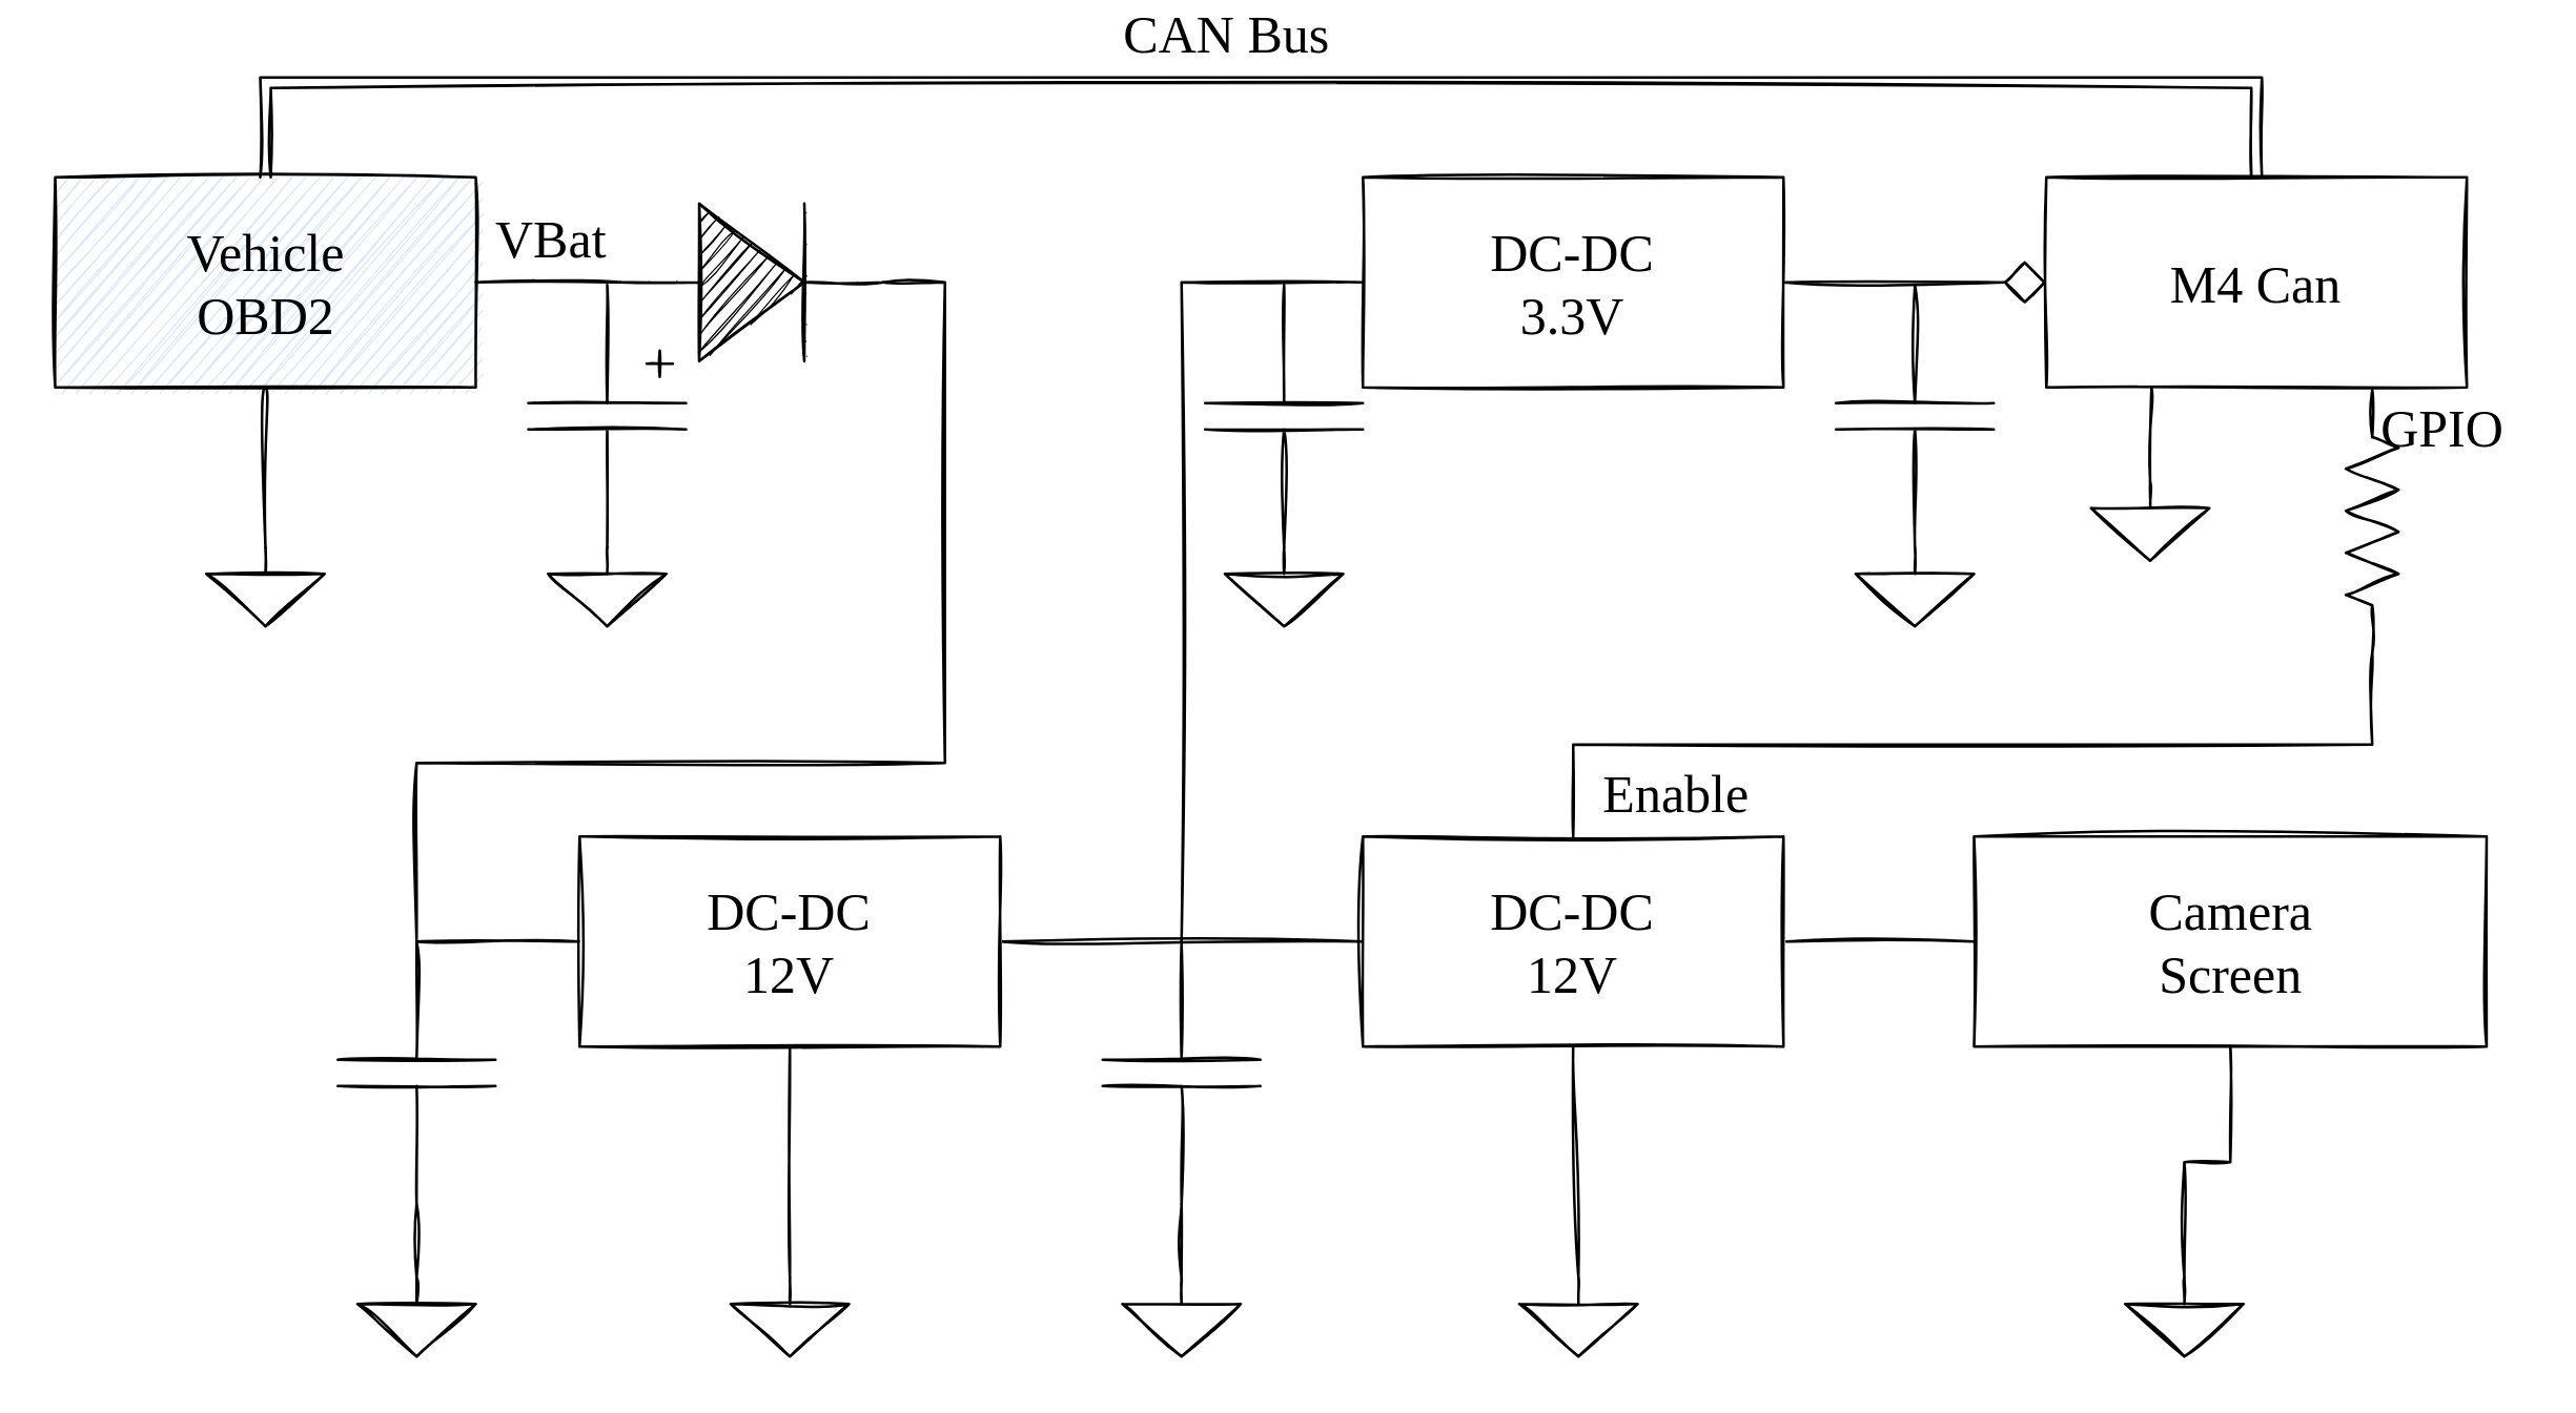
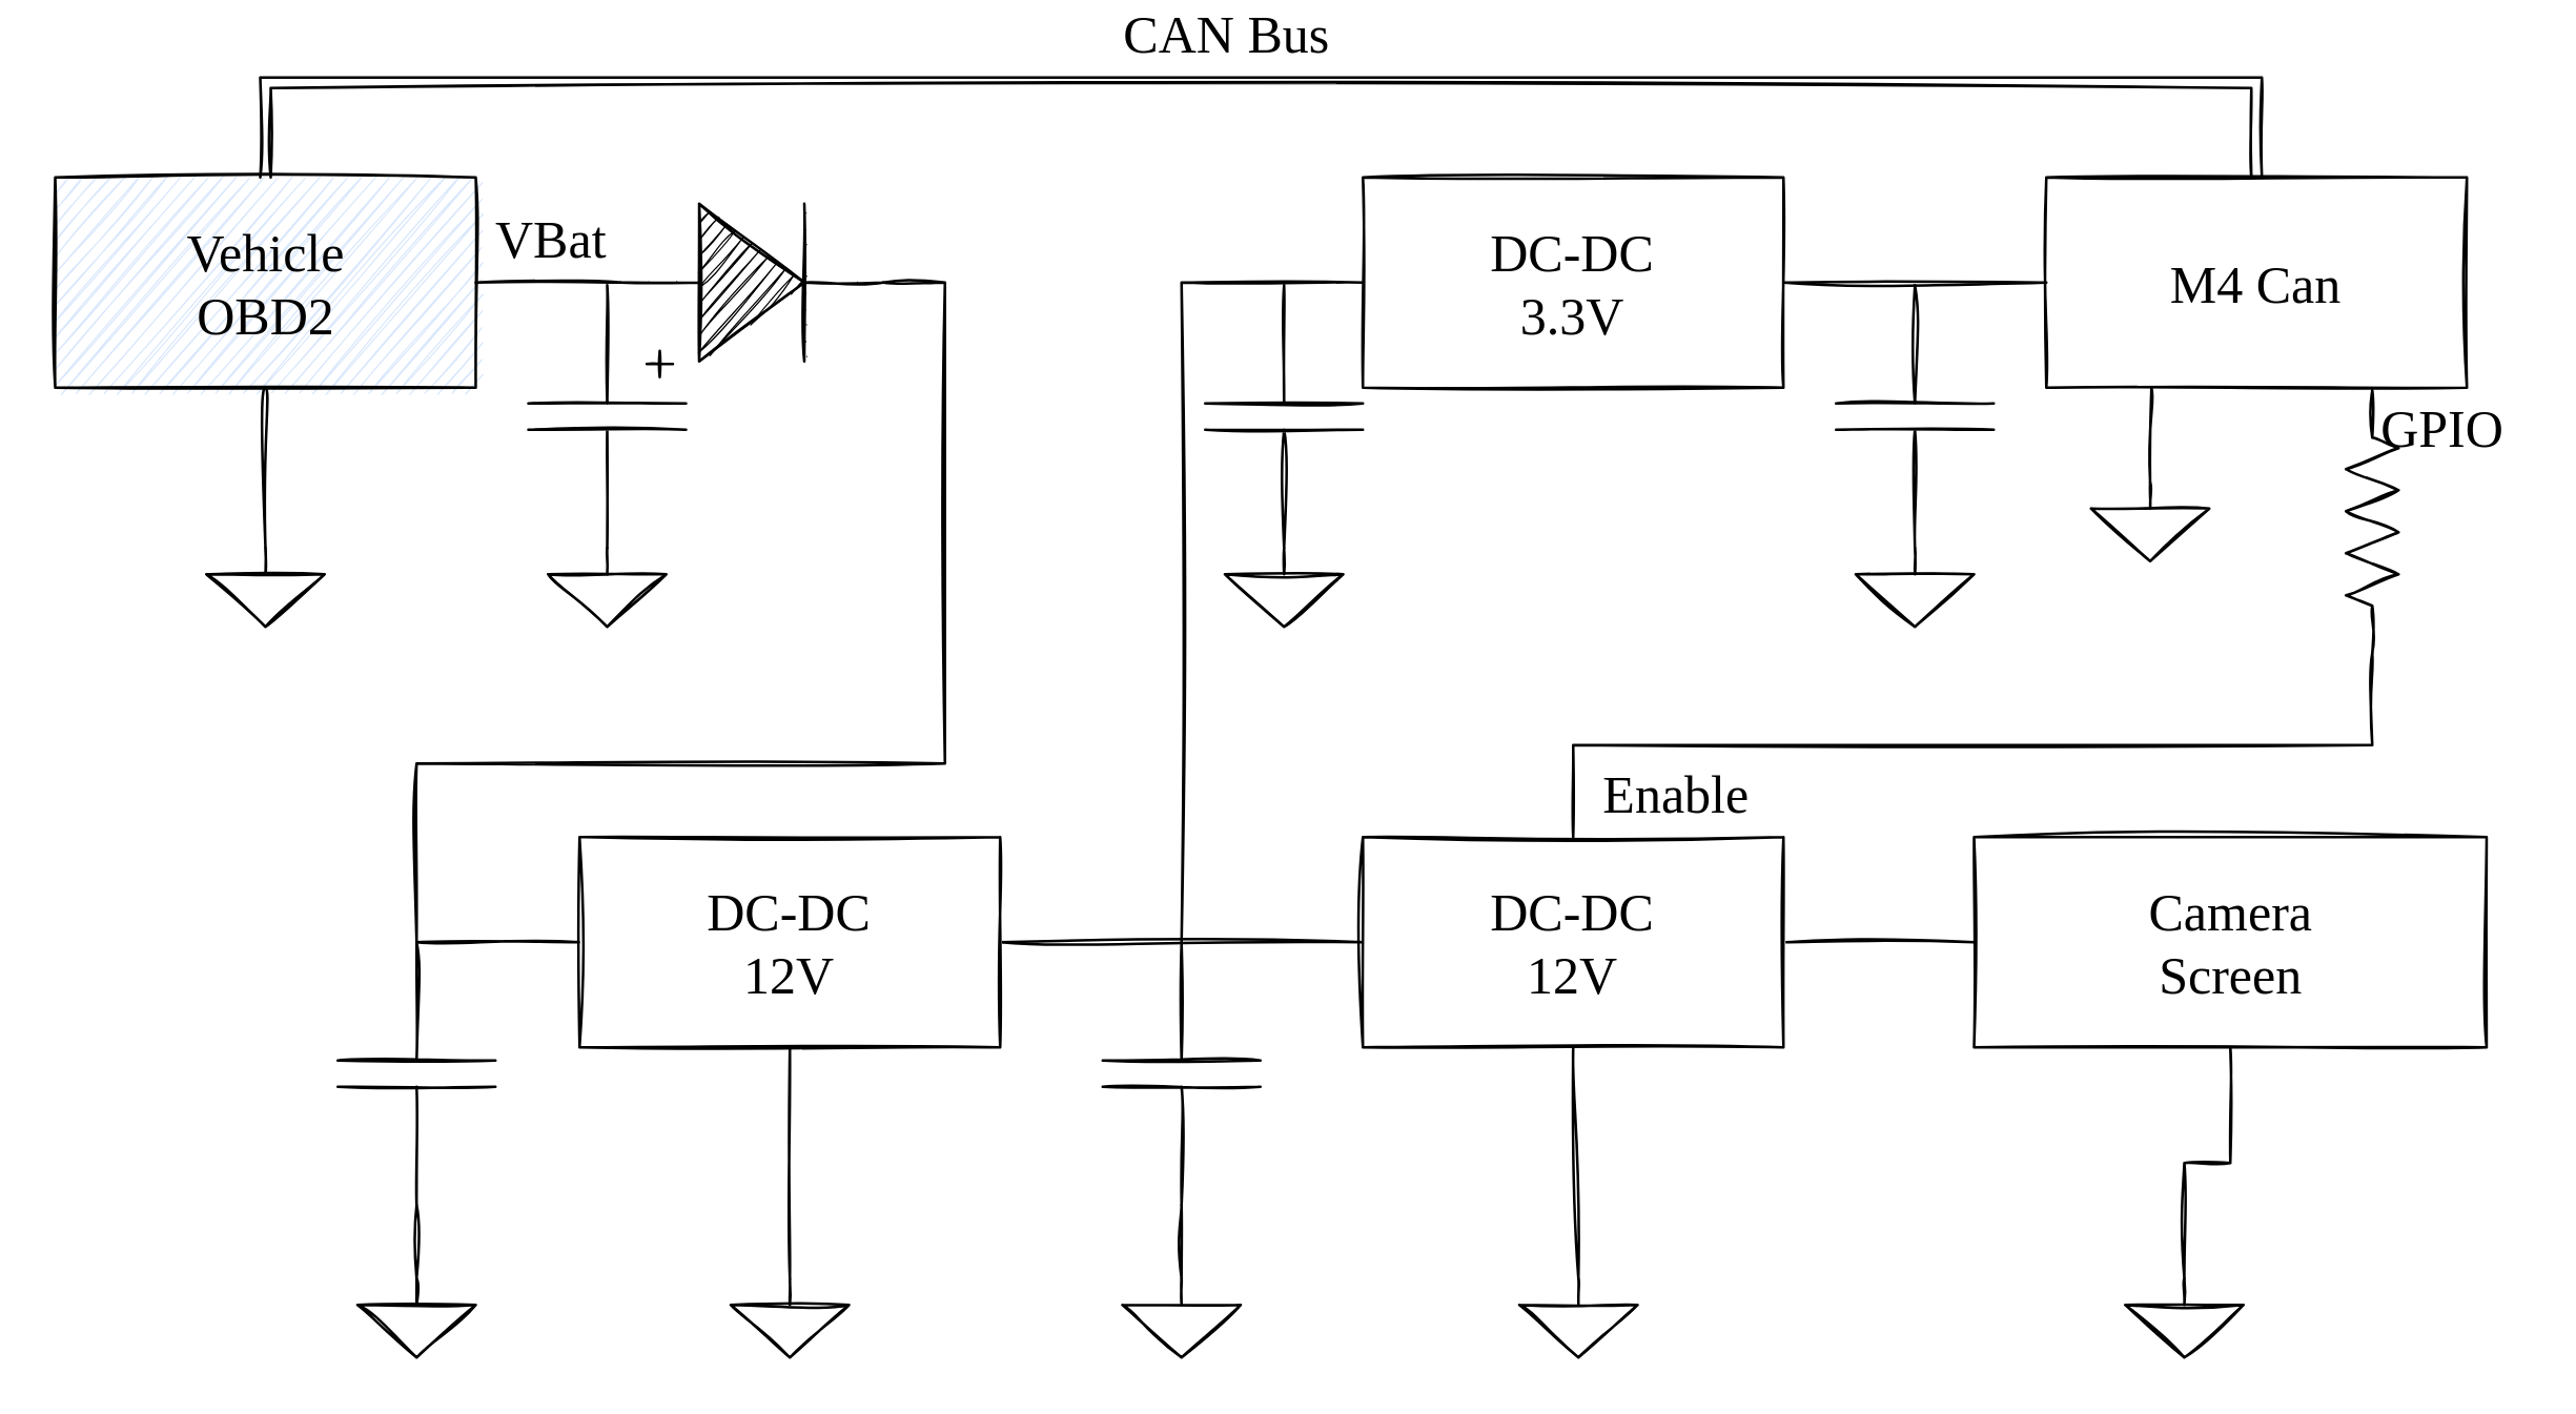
- <mxCell id="29" style="edgeStyle=orthogonalEdgeStyle;rounded=0;sketch=1;hachureGap=4;orthogonalLoop=1;jettySize=auto;html=1;exitX=1;exitY=0.5;exitDx=0;exitDy=0;entryX=0;entryY=0.5;entryDx=0;entryDy=0;fontFamily=Architects Daughter;fontSource=https%3A%2F%2Ffonts.googleapis.com%2Fcss%3Ffamily%3DArchitects%2BDaughter;fontSize=16;endArrow=diamond;endFill=0;startSize=14;endSize=14;sourcePerimeterSpacing=8;targetPerimeterSpacing=8;strokeColor=default;" edge="1" parent="1" source="30" target="5"><mxGeometry relative="1" as="geometry" /></mxCell>
+ <mxCell id="29" style="edgeStyle=orthogonalEdgeStyle;rounded=0;sketch=1;hachureGap=4;orthogonalLoop=1;jettySize=auto;html=1;exitX=1;exitY=0.5;exitDx=0;exitDy=0;entryX=0;entryY=0.5;entryDx=0;entryDy=0;fontFamily=Architects Daughter;fontSource=https%3A%2F%2Ffonts.googleapis.com%2Fcss%3Ffamily%3DArchitects%2BDaughter;fontSize=16;endArrow=none;endFill=0;startSize=14;endSize=14;sourcePerimeterSpacing=8;targetPerimeterSpacing=8;strokeColor=default;" edge="1" parent="1" source="30" target="5"><mxGeometry relative="1" as="geometry" /></mxCell>
